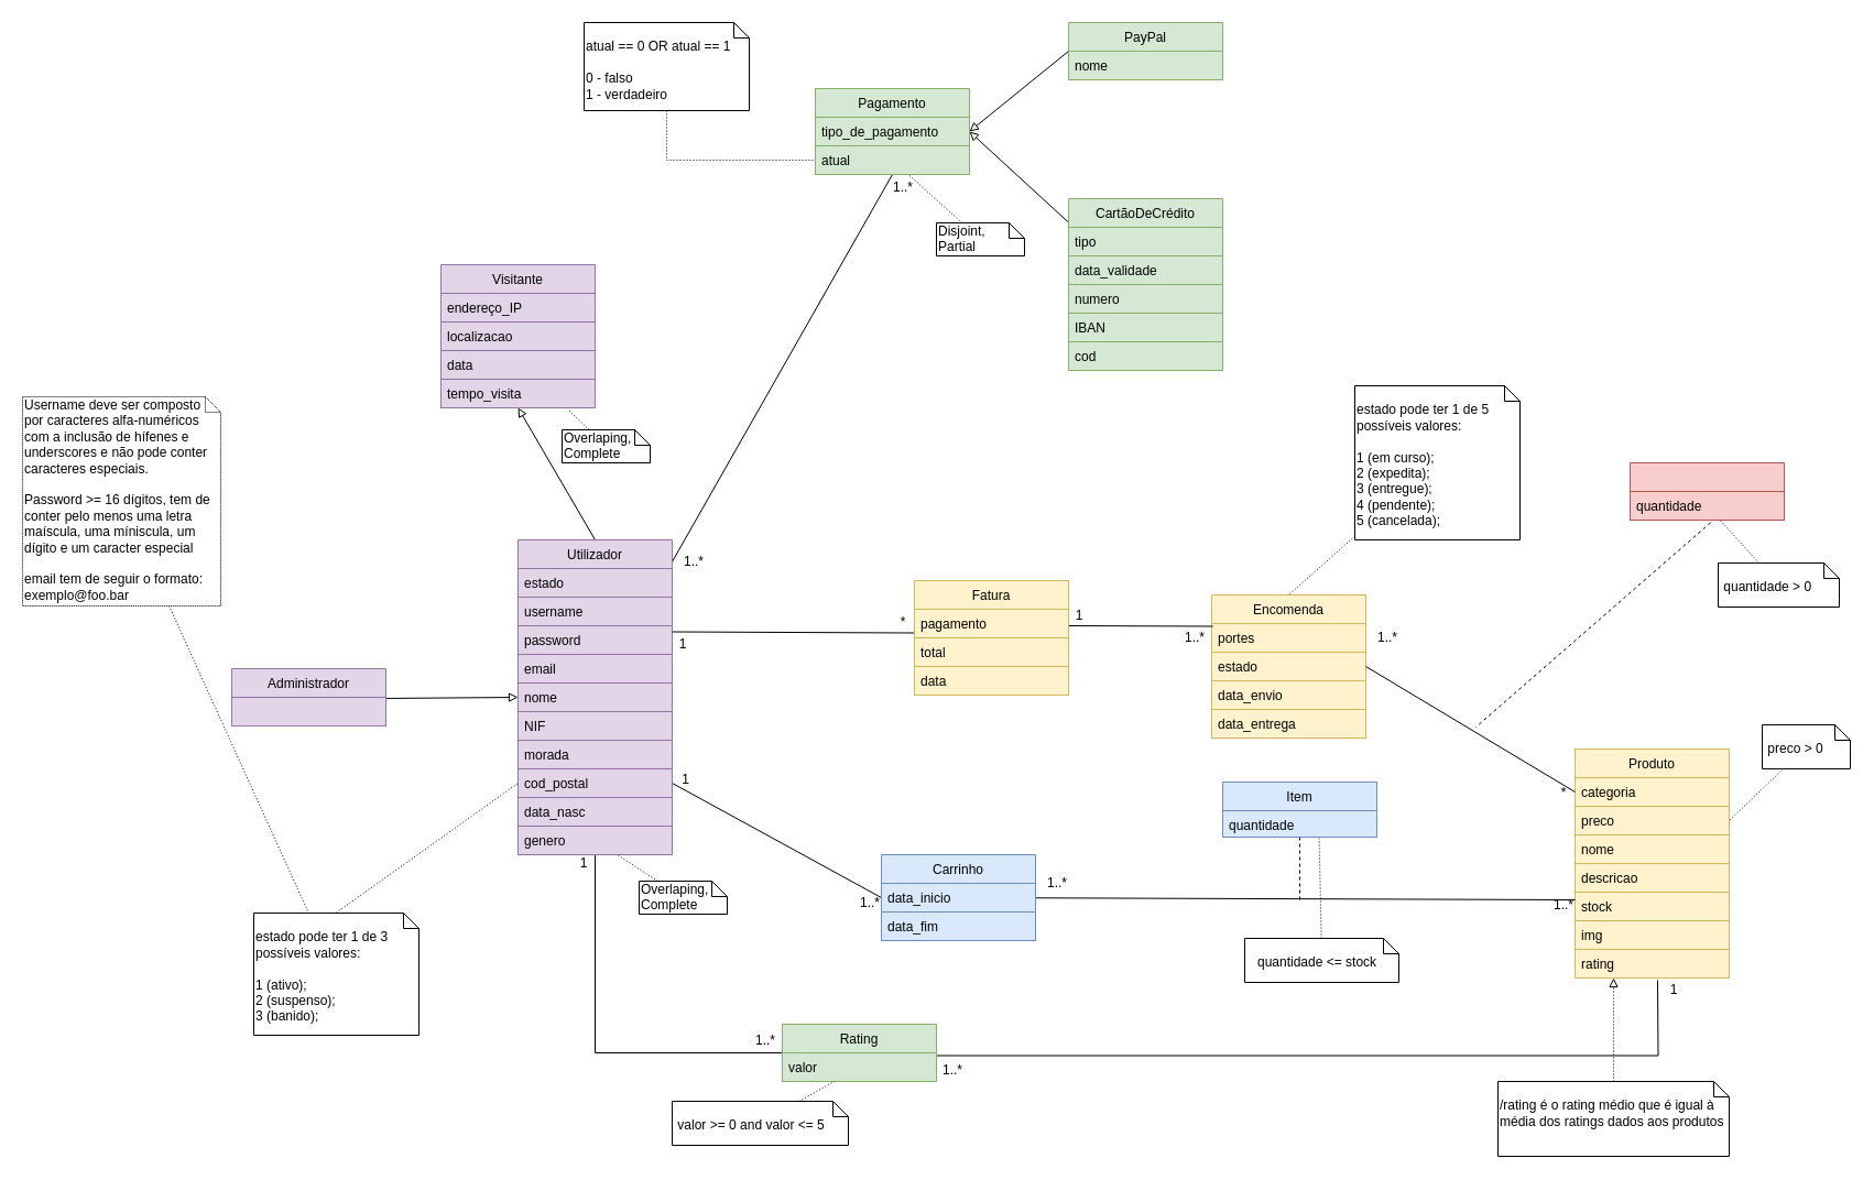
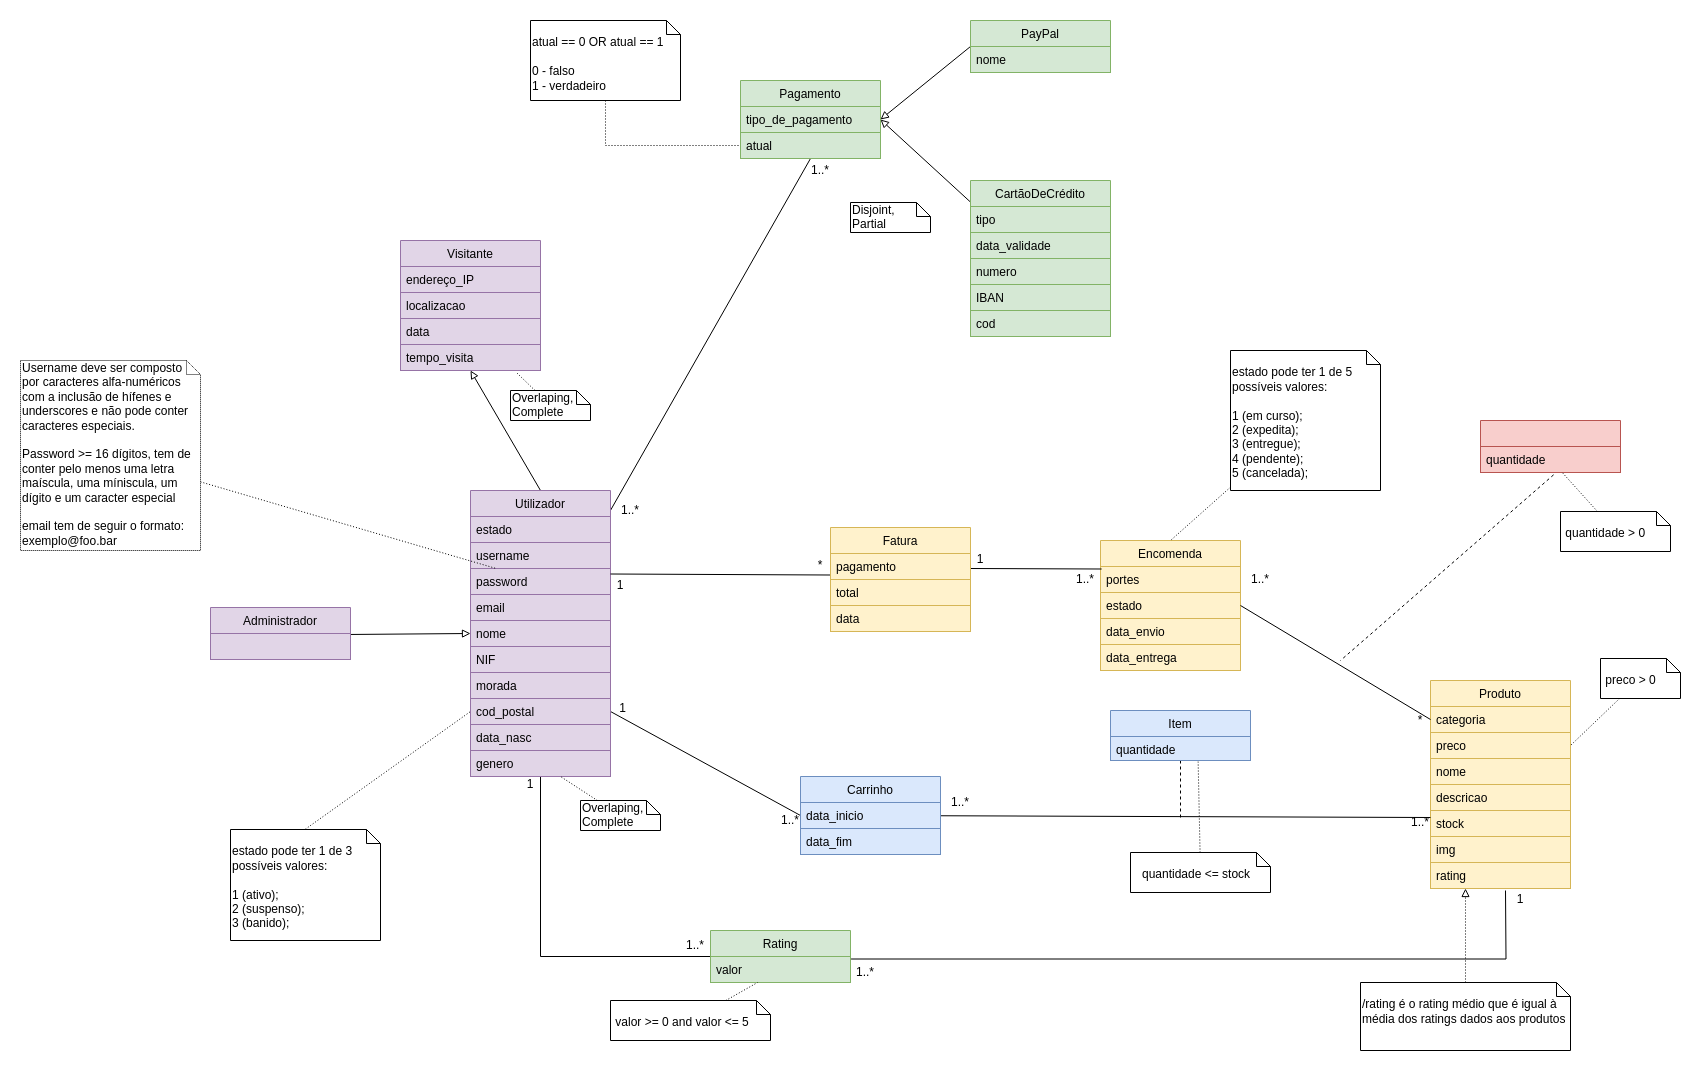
- <mxCell id="79" style="edgeStyle=none;rounded=0;orthogonalLoop=1;jettySize=auto;html=1;dashed=1;dashPattern=1 2;endArrow=none;endFill=0;" parent="1" source="80" target="63" edge="1"><mxGeometry relative="1" as="geometry" /></mxCell>
- <mxCell id="81" style="rounded=0;orthogonalLoop=1;jettySize=auto;html=1;dashed=1;dashPattern=1 2;endArrow=none;endFill=0;" parent="1" source="82" target="93" edge="1"><mxGeometry relative="1" as="geometry" /></mxCell>
+ <mxCell id="81" style="rounded=0;orthogonalLoop=1;jettySize=auto;html=1;dashed=1;dashPattern=1 2;endArrow=none;endFill=0;" parent="1" source="82" target="33" edge="1"><mxGeometry relative="1" as="geometry" /></mxCell>
